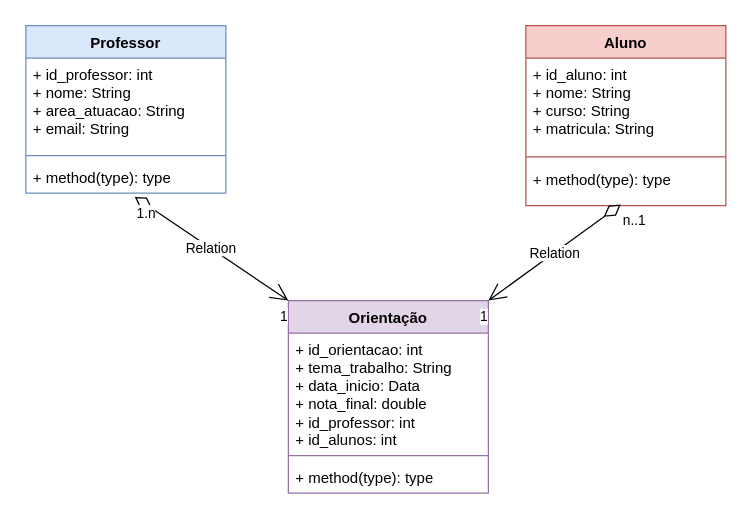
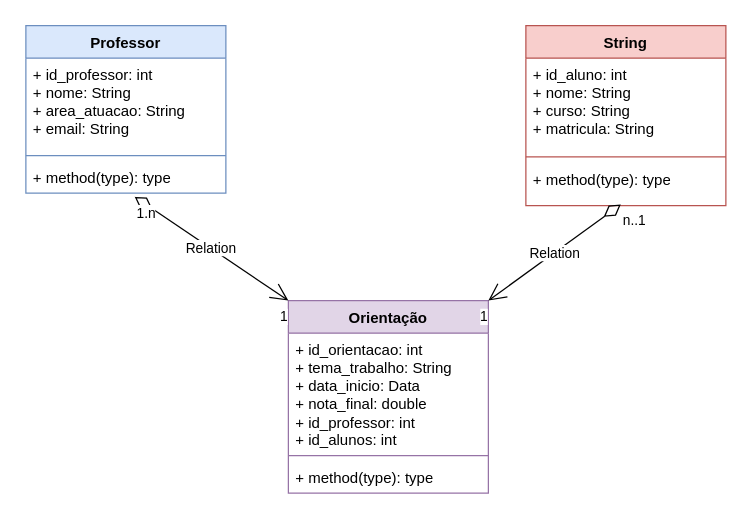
- <mxCell id="10" value="Aluno" style="swimlane;fontStyle=1;align=center;verticalAlign=top;childLayout=stackLayout;horizontal=1;startSize=26;horizontalStack=0;resizeParent=1;resizeParentMax=0;resizeLast=0;collapsible=1;marginBottom=0;whiteSpace=wrap;html=1;fillColor=#f8cecc;strokeColor=#b85450;" vertex="1" parent="1"><mxGeometry x="420" y="20" width="160" height="144" as="geometry" /></mxCell>
+ <mxCell id="10" value="String" style="swimlane;fontStyle=1;align=center;verticalAlign=top;childLayout=stackLayout;horizontal=1;startSize=26;horizontalStack=0;resizeParent=1;resizeParentMax=0;resizeLast=0;collapsible=1;marginBottom=0;whiteSpace=wrap;html=1;fillColor=#f8cecc;strokeColor=#b85450;" vertex="1" parent="1"><mxGeometry x="420" y="20" width="160" height="144" as="geometry" /></mxCell>
